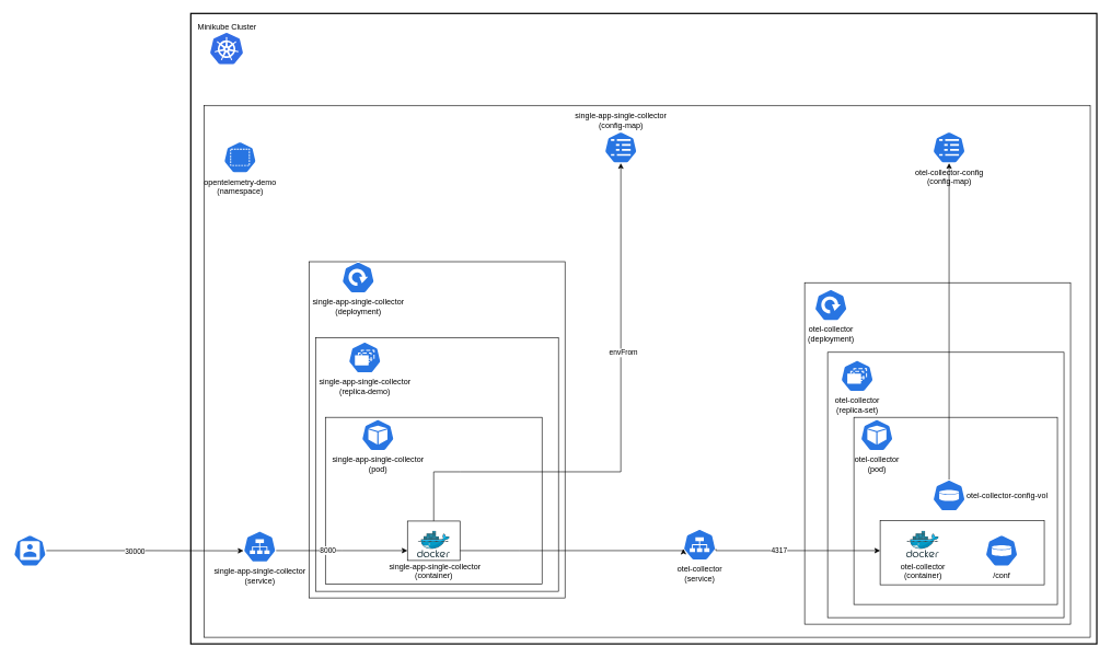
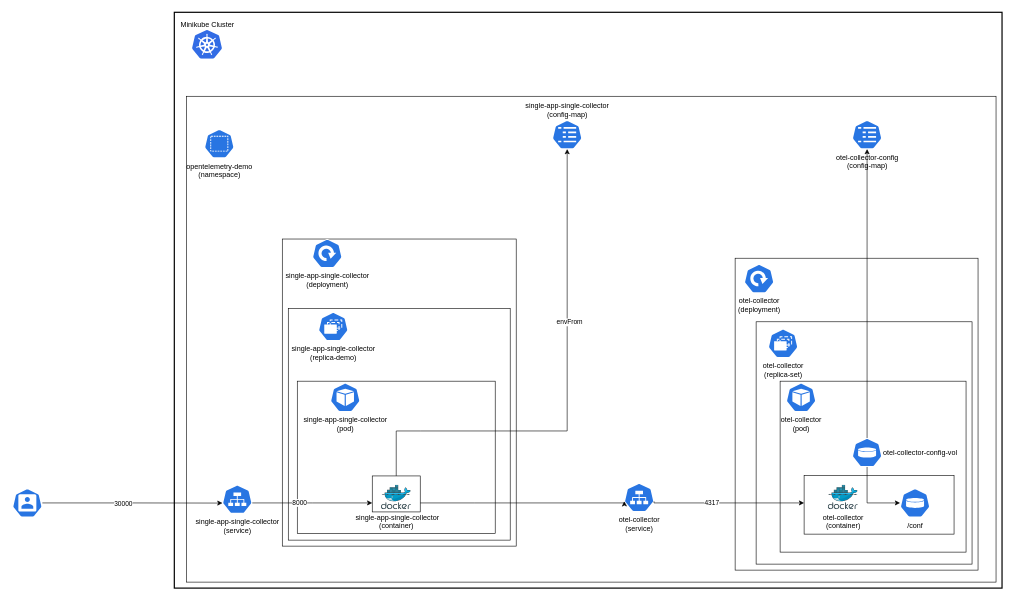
+ <mxCell id="31" style="edgeStyle=orthogonalEdgeStyle;rounded=0;orthogonalLoop=1;jettySize=auto;html=1;" parent="1" source="27" target="30" edge="1"><mxGeometry relative="1" as="geometry"><Array as="points"><mxPoint x="1445" y="838" /></Array></mxGeometry></mxCell>
